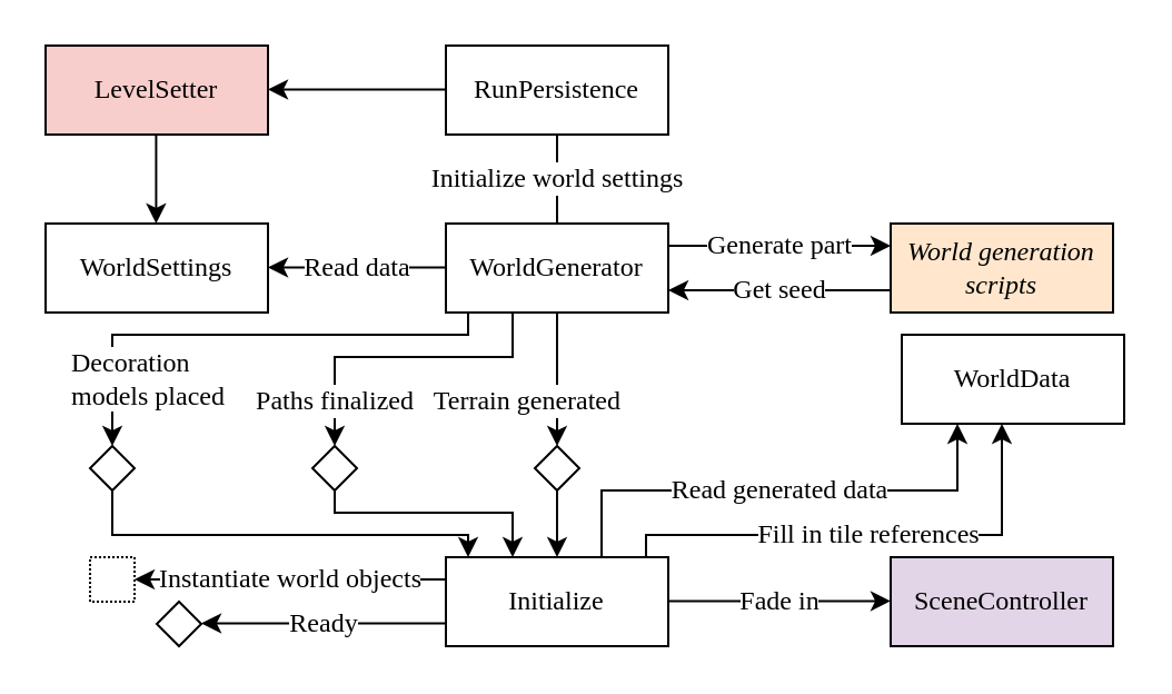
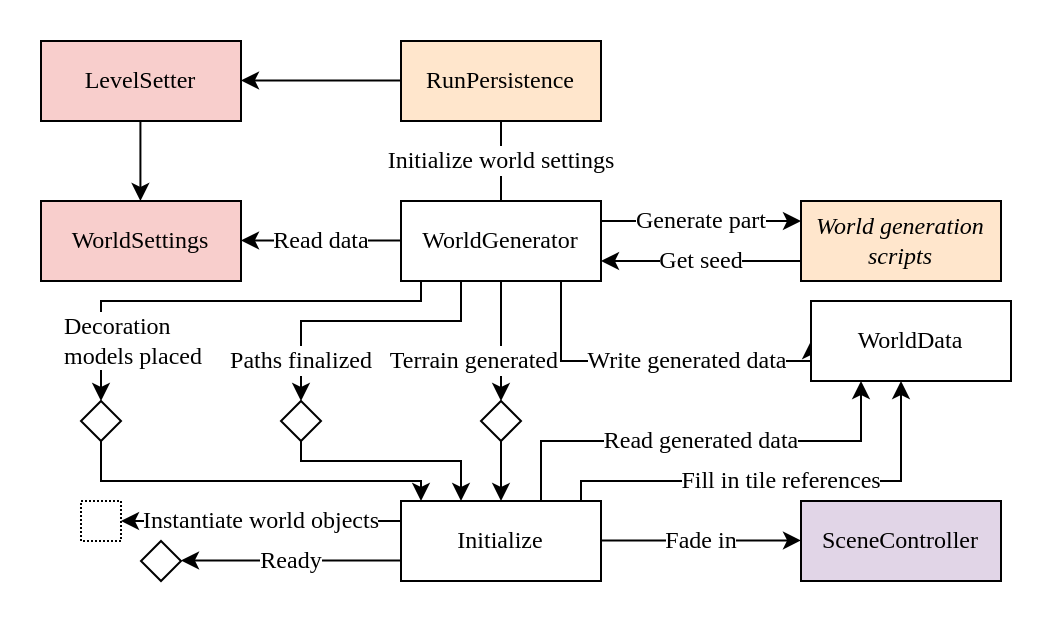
- <mxCell id="10" value="RunPersistence" style="rounded=0;whiteSpace=wrap;html=1;fontFamily=&quot;Latin Modern Mono 12&quot;;" vertex="1" parent="1"><mxGeometry x="200" y="20" width="100" height="40" as="geometry" /></mxCell>
+ <mxCell id="10" value="RunPersistence" style="rounded=0;whiteSpace=wrap;html=1;fontFamily=&quot;Latin Modern Mono 12&quot;;fillColor=#ffe6cc;" vertex="1" parent="1"><mxGeometry x="200" y="20" width="100" height="40" as="geometry" /></mxCell>
- <mxCell id="8" value="WorldSettings" style="rounded=0;whiteSpace=wrap;html=1;fontFamily=&quot;Latin Modern Mono 12&quot;;" vertex="1" parent="1"><mxGeometry x="20" y="100" width="100" height="40" as="geometry" /></mxCell>
+ <mxCell id="8" value="WorldSettings" style="rounded=0;whiteSpace=wrap;html=1;fontFamily=&quot;Latin Modern Mono 12&quot;;fillColor=#f8cecc;" vertex="1" parent="1"><mxGeometry x="20" y="100" width="100" height="40" as="geometry" /></mxCell>
+ <mxCell id="3" value="Write generated data" style="edgeStyle=orthogonalEdgeStyle;rounded=0;orthogonalLoop=1;jettySize=auto;html=1;entryX=0;entryY=0.5;entryDx=0;entryDy=0;fontSize=12;fontFamily=&quot;Latin Modern Regular 12&quot;;" edge="1" parent="1" source="7" target="14"><mxGeometry x="0.175" relative="1" as="geometry"><Array as="points"><mxPoint x="280" y="180" /></Array><mxPoint as="offset" /></mxGeometry></mxCell>
